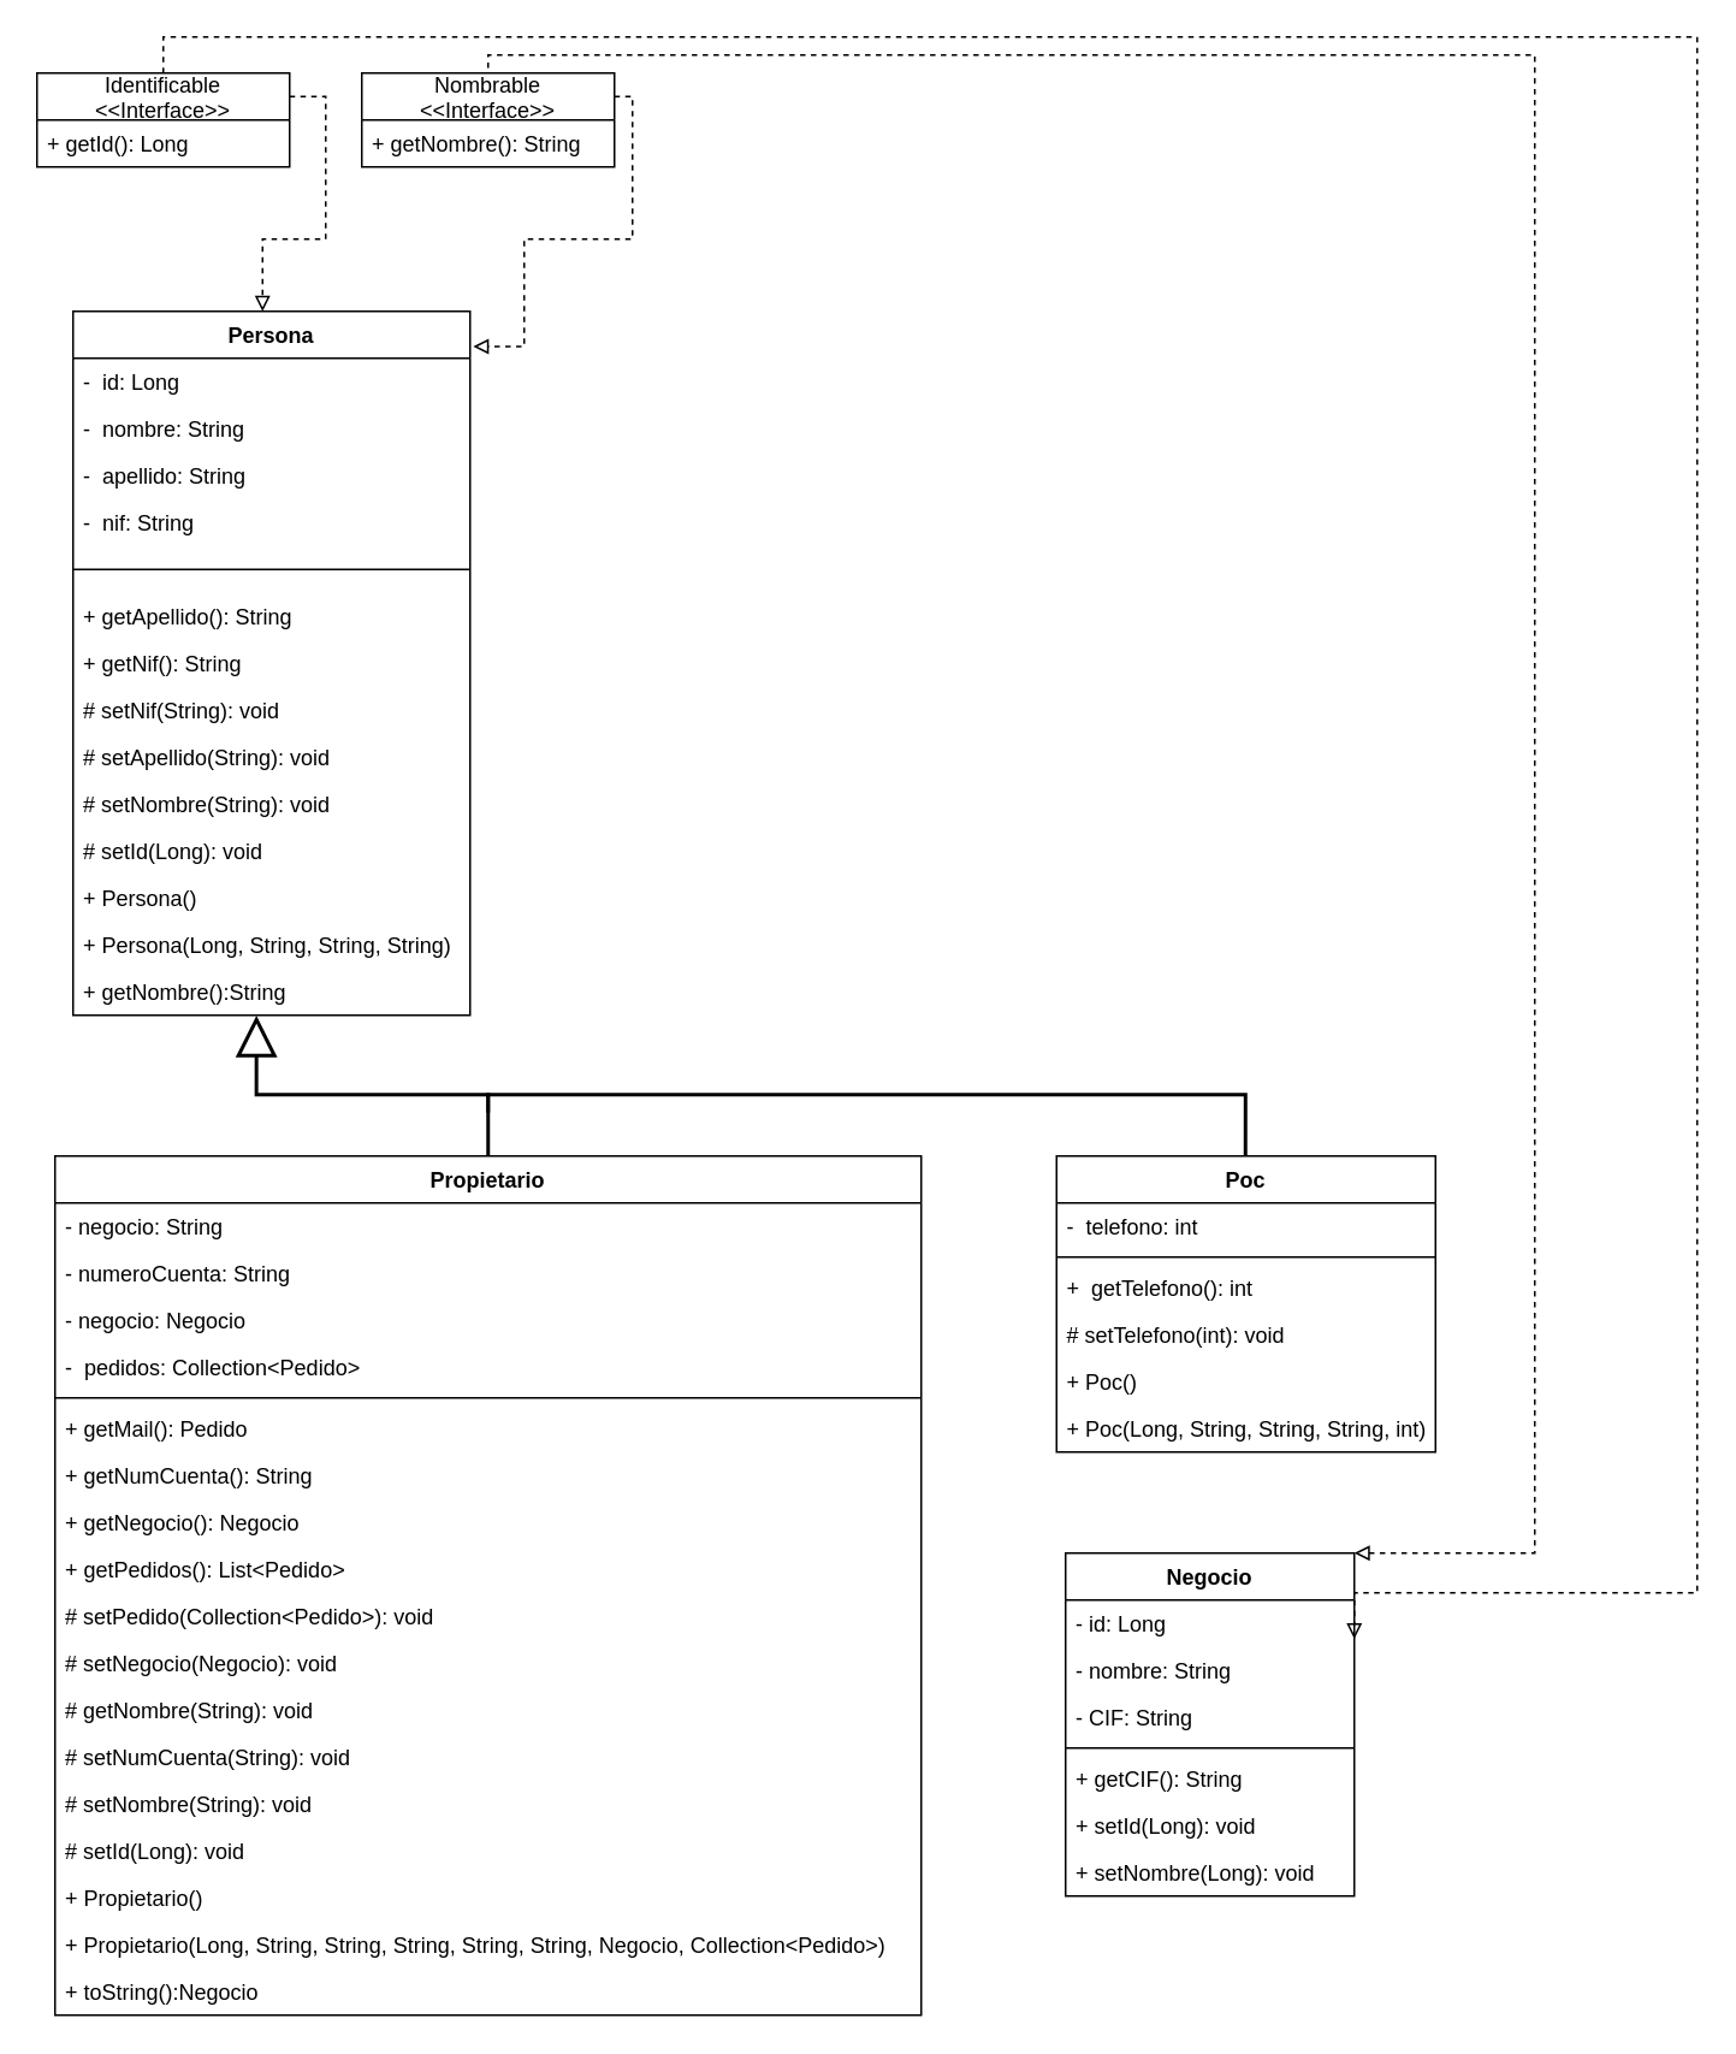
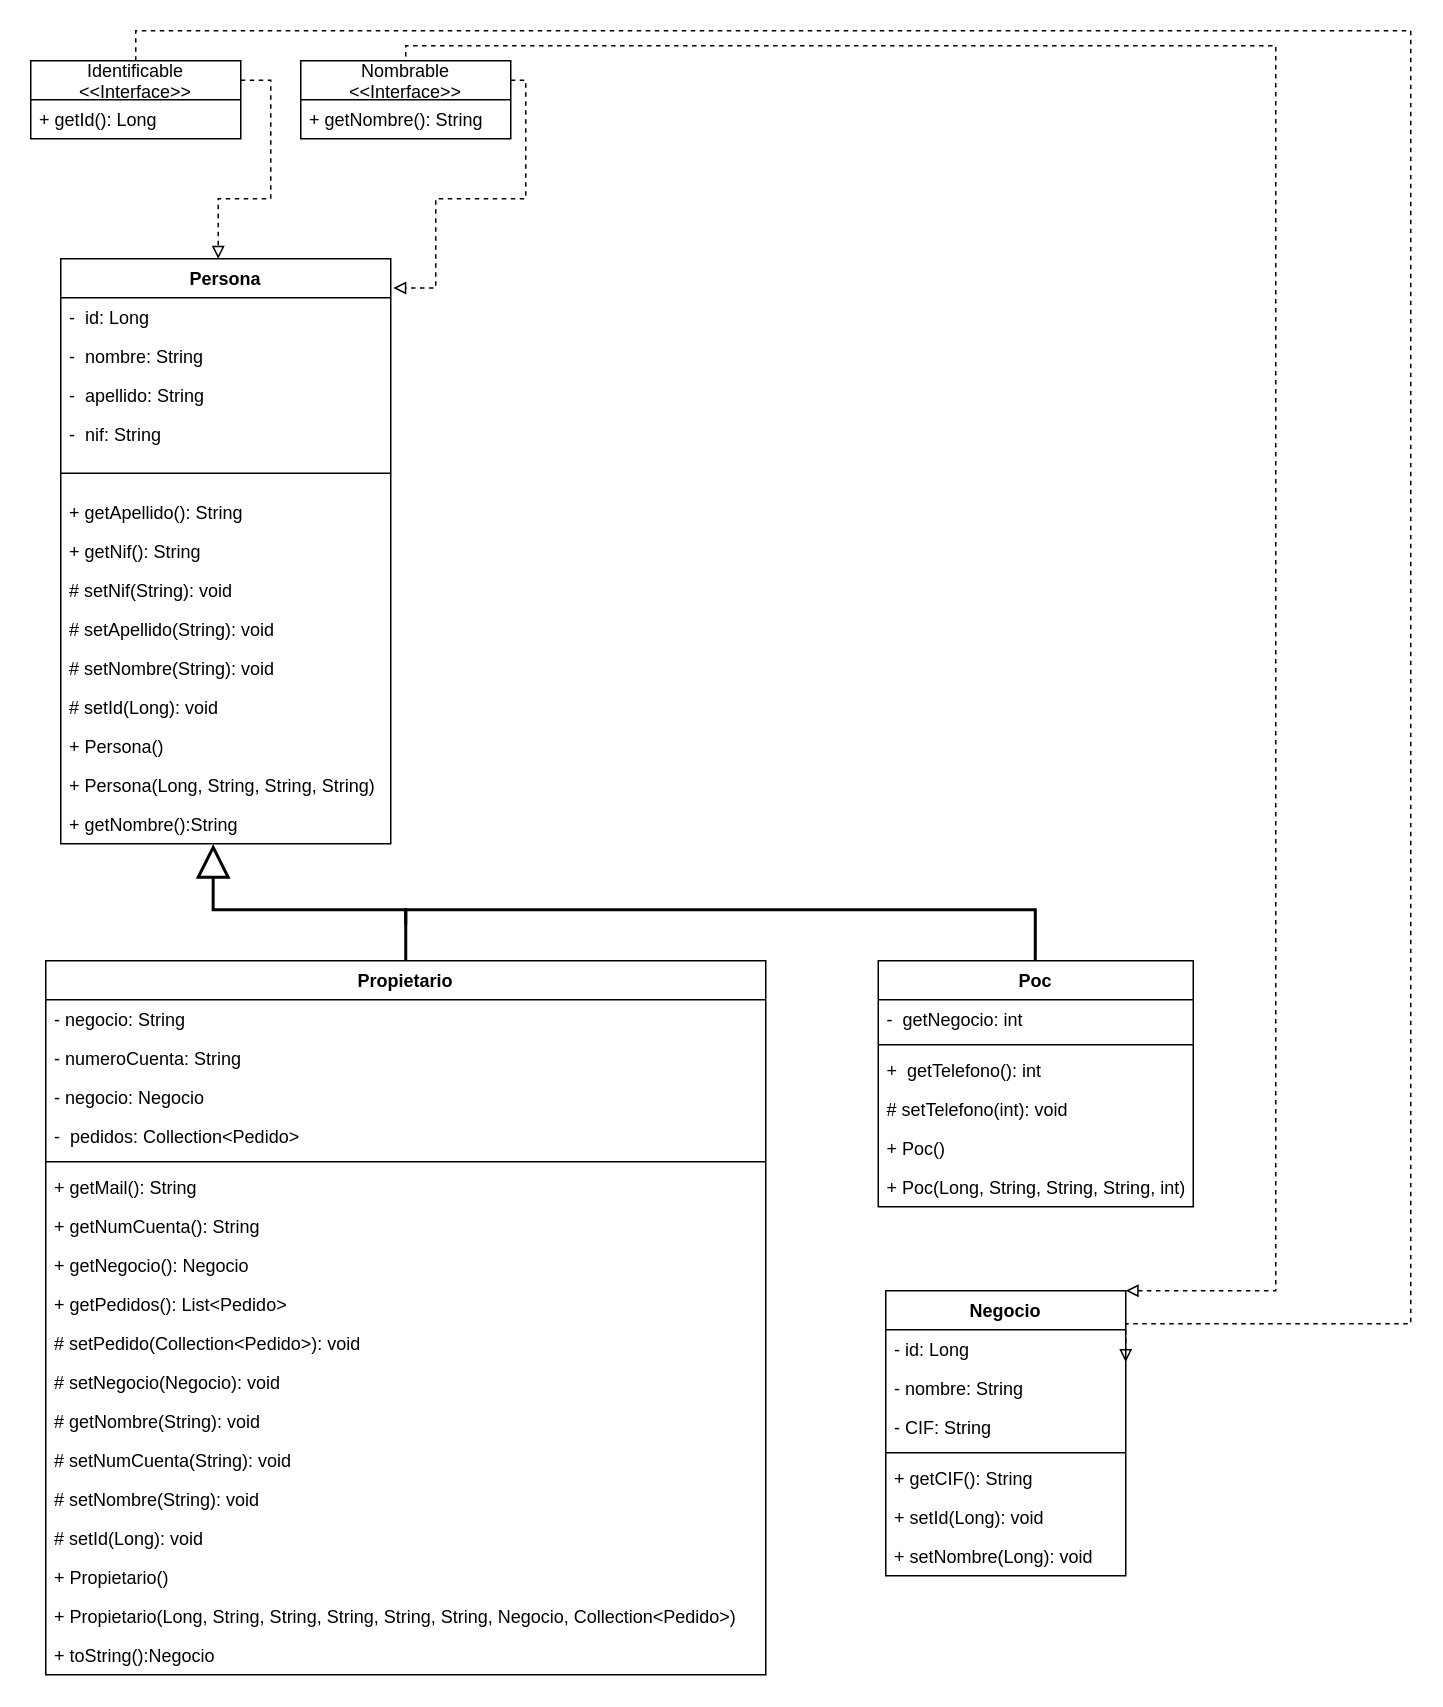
- <mxCell id="46" value="-  telefono: int" style="text;strokeColor=none;fillColor=none;align=left;verticalAlign=top;spacingLeft=4;spacingRight=4;overflow=hidden;rotatable=0;points=[[0,0.5],[1,0.5]];portConstraint=eastwest;" parent="45" vertex="1"><mxGeometry y="26" width="210" height="26" as="geometry" /></mxCell>
+ <mxCell id="46" value="-  getNegocio: int" style="text;strokeColor=none;fillColor=none;align=left;verticalAlign=top;spacingLeft=4;spacingRight=4;overflow=hidden;rotatable=0;points=[[0,0.5],[1,0.5]];portConstraint=eastwest;" parent="45" vertex="1"><mxGeometry y="26" width="210" height="26" as="geometry" /></mxCell>
- <mxCell id="31" value="+ getMail(): Pedido" style="text;strokeColor=none;fillColor=none;align=left;verticalAlign=top;spacingLeft=4;spacingRight=4;overflow=hidden;rotatable=0;points=[[0,0.5],[1,0.5]];portConstraint=eastwest;" parent="25" vertex="1"><mxGeometry y="138" width="480" height="26" as="geometry" /></mxCell>
+ <mxCell id="31" value="+ getMail(): String" style="text;strokeColor=none;fillColor=none;align=left;verticalAlign=top;spacingLeft=4;spacingRight=4;overflow=hidden;rotatable=0;points=[[0,0.5],[1,0.5]];portConstraint=eastwest;" parent="25" vertex="1"><mxGeometry y="138" width="480" height="26" as="geometry" /></mxCell>
